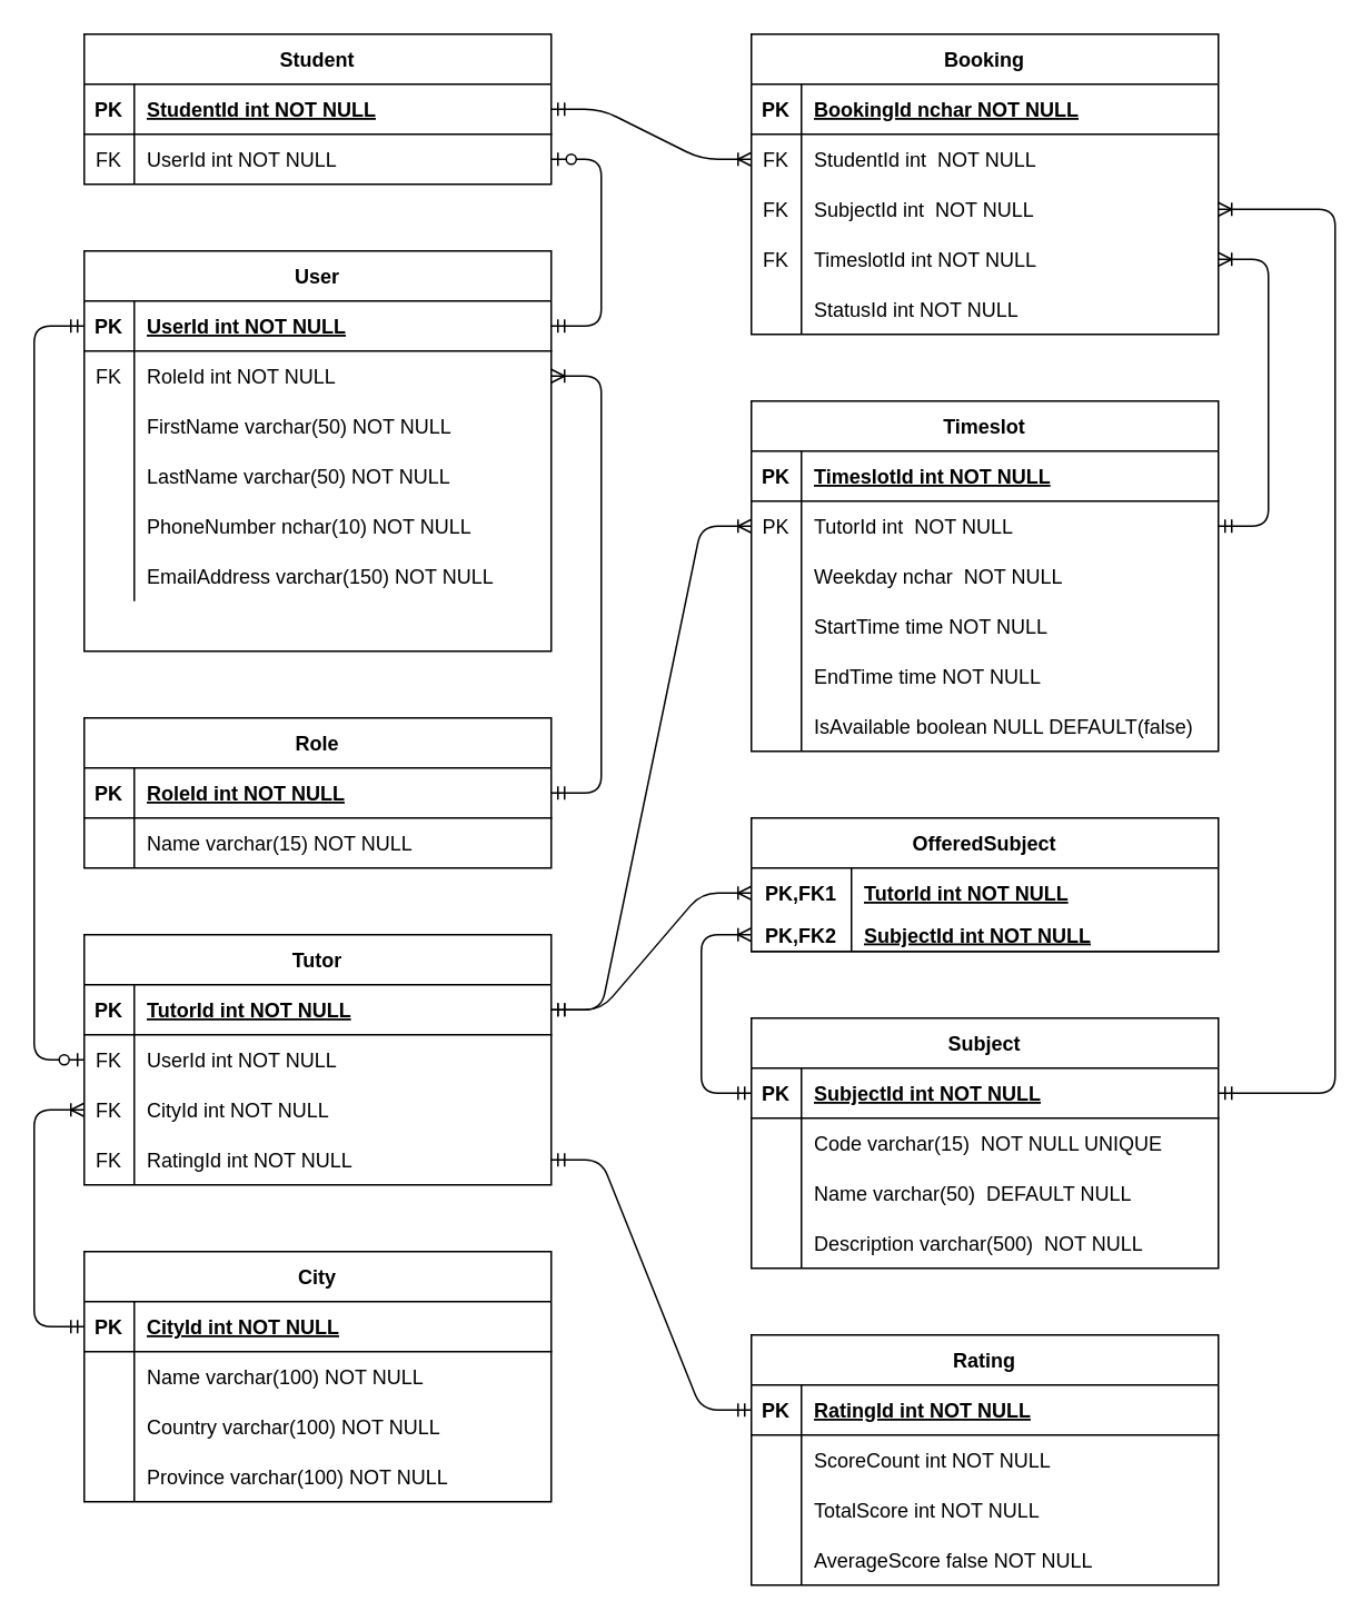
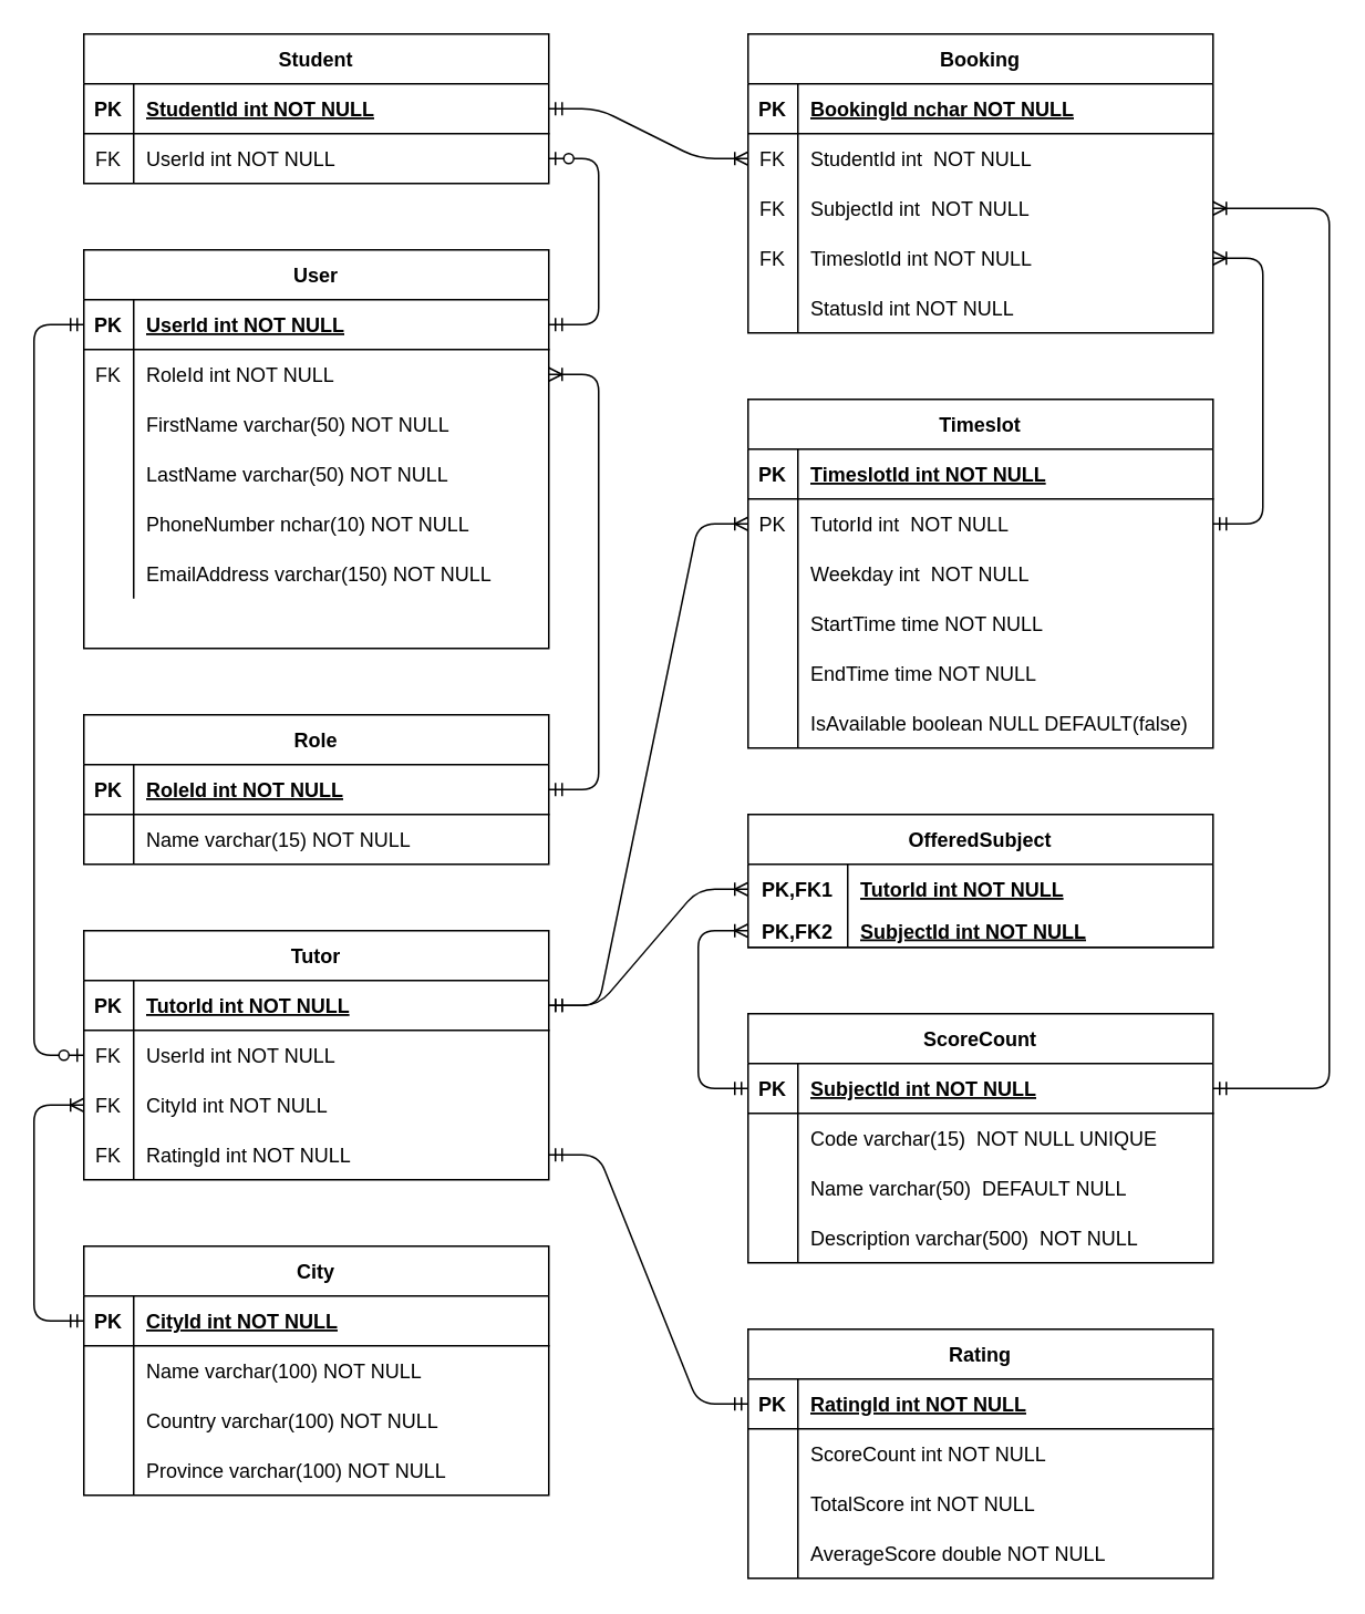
- <mxCell id="110" value="Weekday nchar  NOT NULL" style="shape=partialRectangle;overflow=hidden;connectable=0;fillColor=none;top=0;left=0;bottom=0;right=0;align=left;spacingLeft=6;" vertex="1" parent="108"><mxGeometry x="30" width="250" height="30" as="geometry"><mxRectangle width="250" height="30" as="alternateBounds" /></mxGeometry></mxCell>
+ <mxCell id="110" value="Weekday int  NOT NULL" style="shape=partialRectangle;overflow=hidden;connectable=0;fillColor=none;top=0;left=0;bottom=0;right=0;align=left;spacingLeft=6;" vertex="1" parent="108"><mxGeometry x="30" width="250" height="30" as="geometry"><mxRectangle width="250" height="30" as="alternateBounds" /></mxGeometry></mxCell>
- <mxCell id="88" value="Subject" style="shape=table;startSize=30;container=1;collapsible=1;childLayout=tableLayout;fixedRows=1;rowLines=0;fontStyle=1;align=center;resizeLast=1;rounded=0;" vertex="1" parent="1"><mxGeometry x="450" y="610" width="280" height="150" as="geometry" /></mxCell>
+ <mxCell id="88" value="ScoreCount" style="shape=table;startSize=30;container=1;collapsible=1;childLayout=tableLayout;fixedRows=1;rowLines=0;fontStyle=1;align=center;resizeLast=1;rounded=0;" vertex="1" parent="1"><mxGeometry x="450" y="610" width="280" height="150" as="geometry" /></mxCell>
- <mxCell id="140" value="AverageScore false NOT NULL" style="shape=partialRectangle;connectable=0;fillColor=none;top=0;left=0;bottom=0;right=0;align=left;spacingLeft=6;overflow=hidden;rounded=0;strokeColor=default;" vertex="1" parent="138"><mxGeometry x="30" width="250" height="30" as="geometry"><mxRectangle width="250" height="30" as="alternateBounds" /></mxGeometry></mxCell>
+ <mxCell id="140" value="AverageScore double NOT NULL" style="shape=partialRectangle;connectable=0;fillColor=none;top=0;left=0;bottom=0;right=0;align=left;spacingLeft=6;overflow=hidden;rounded=0;strokeColor=default;" vertex="1" parent="138"><mxGeometry x="30" width="250" height="30" as="geometry"><mxRectangle width="250" height="30" as="alternateBounds" /></mxGeometry></mxCell>
